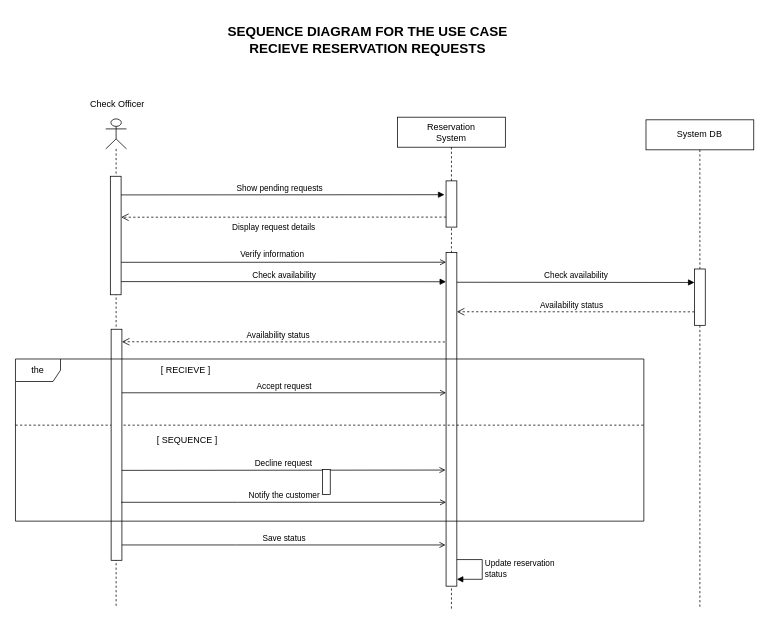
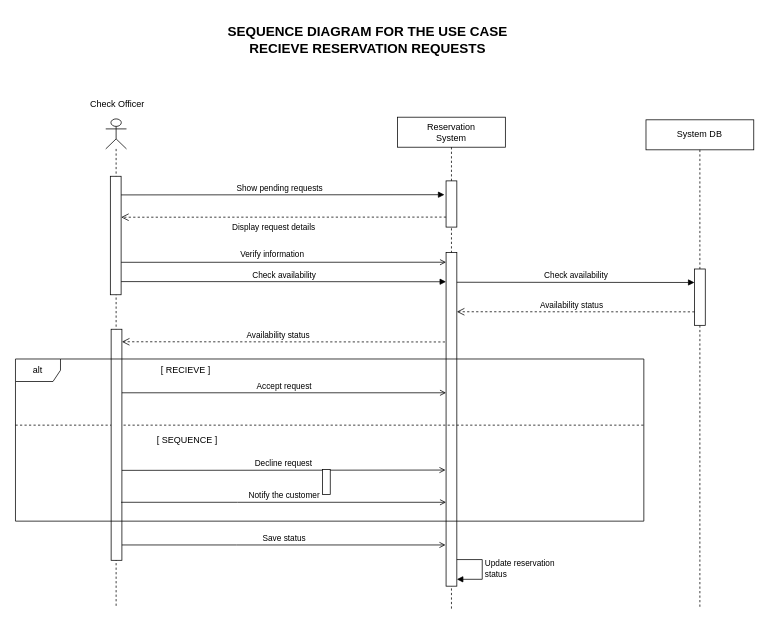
- <mxCell id="17" value="the" style="shape=umlFrame;whiteSpace=wrap;html=1;pointerEvents=0;" parent="5" vertex="1"><mxGeometry x="0.004" y="354.967" width="837.474" height="216.116" as="geometry" /></mxCell>
+ <mxCell id="17" value="alt" style="shape=umlFrame;whiteSpace=wrap;html=1;pointerEvents=0;" parent="5" vertex="1"><mxGeometry x="0.004" y="354.967" width="837.474" height="216.116" as="geometry" /></mxCell>
